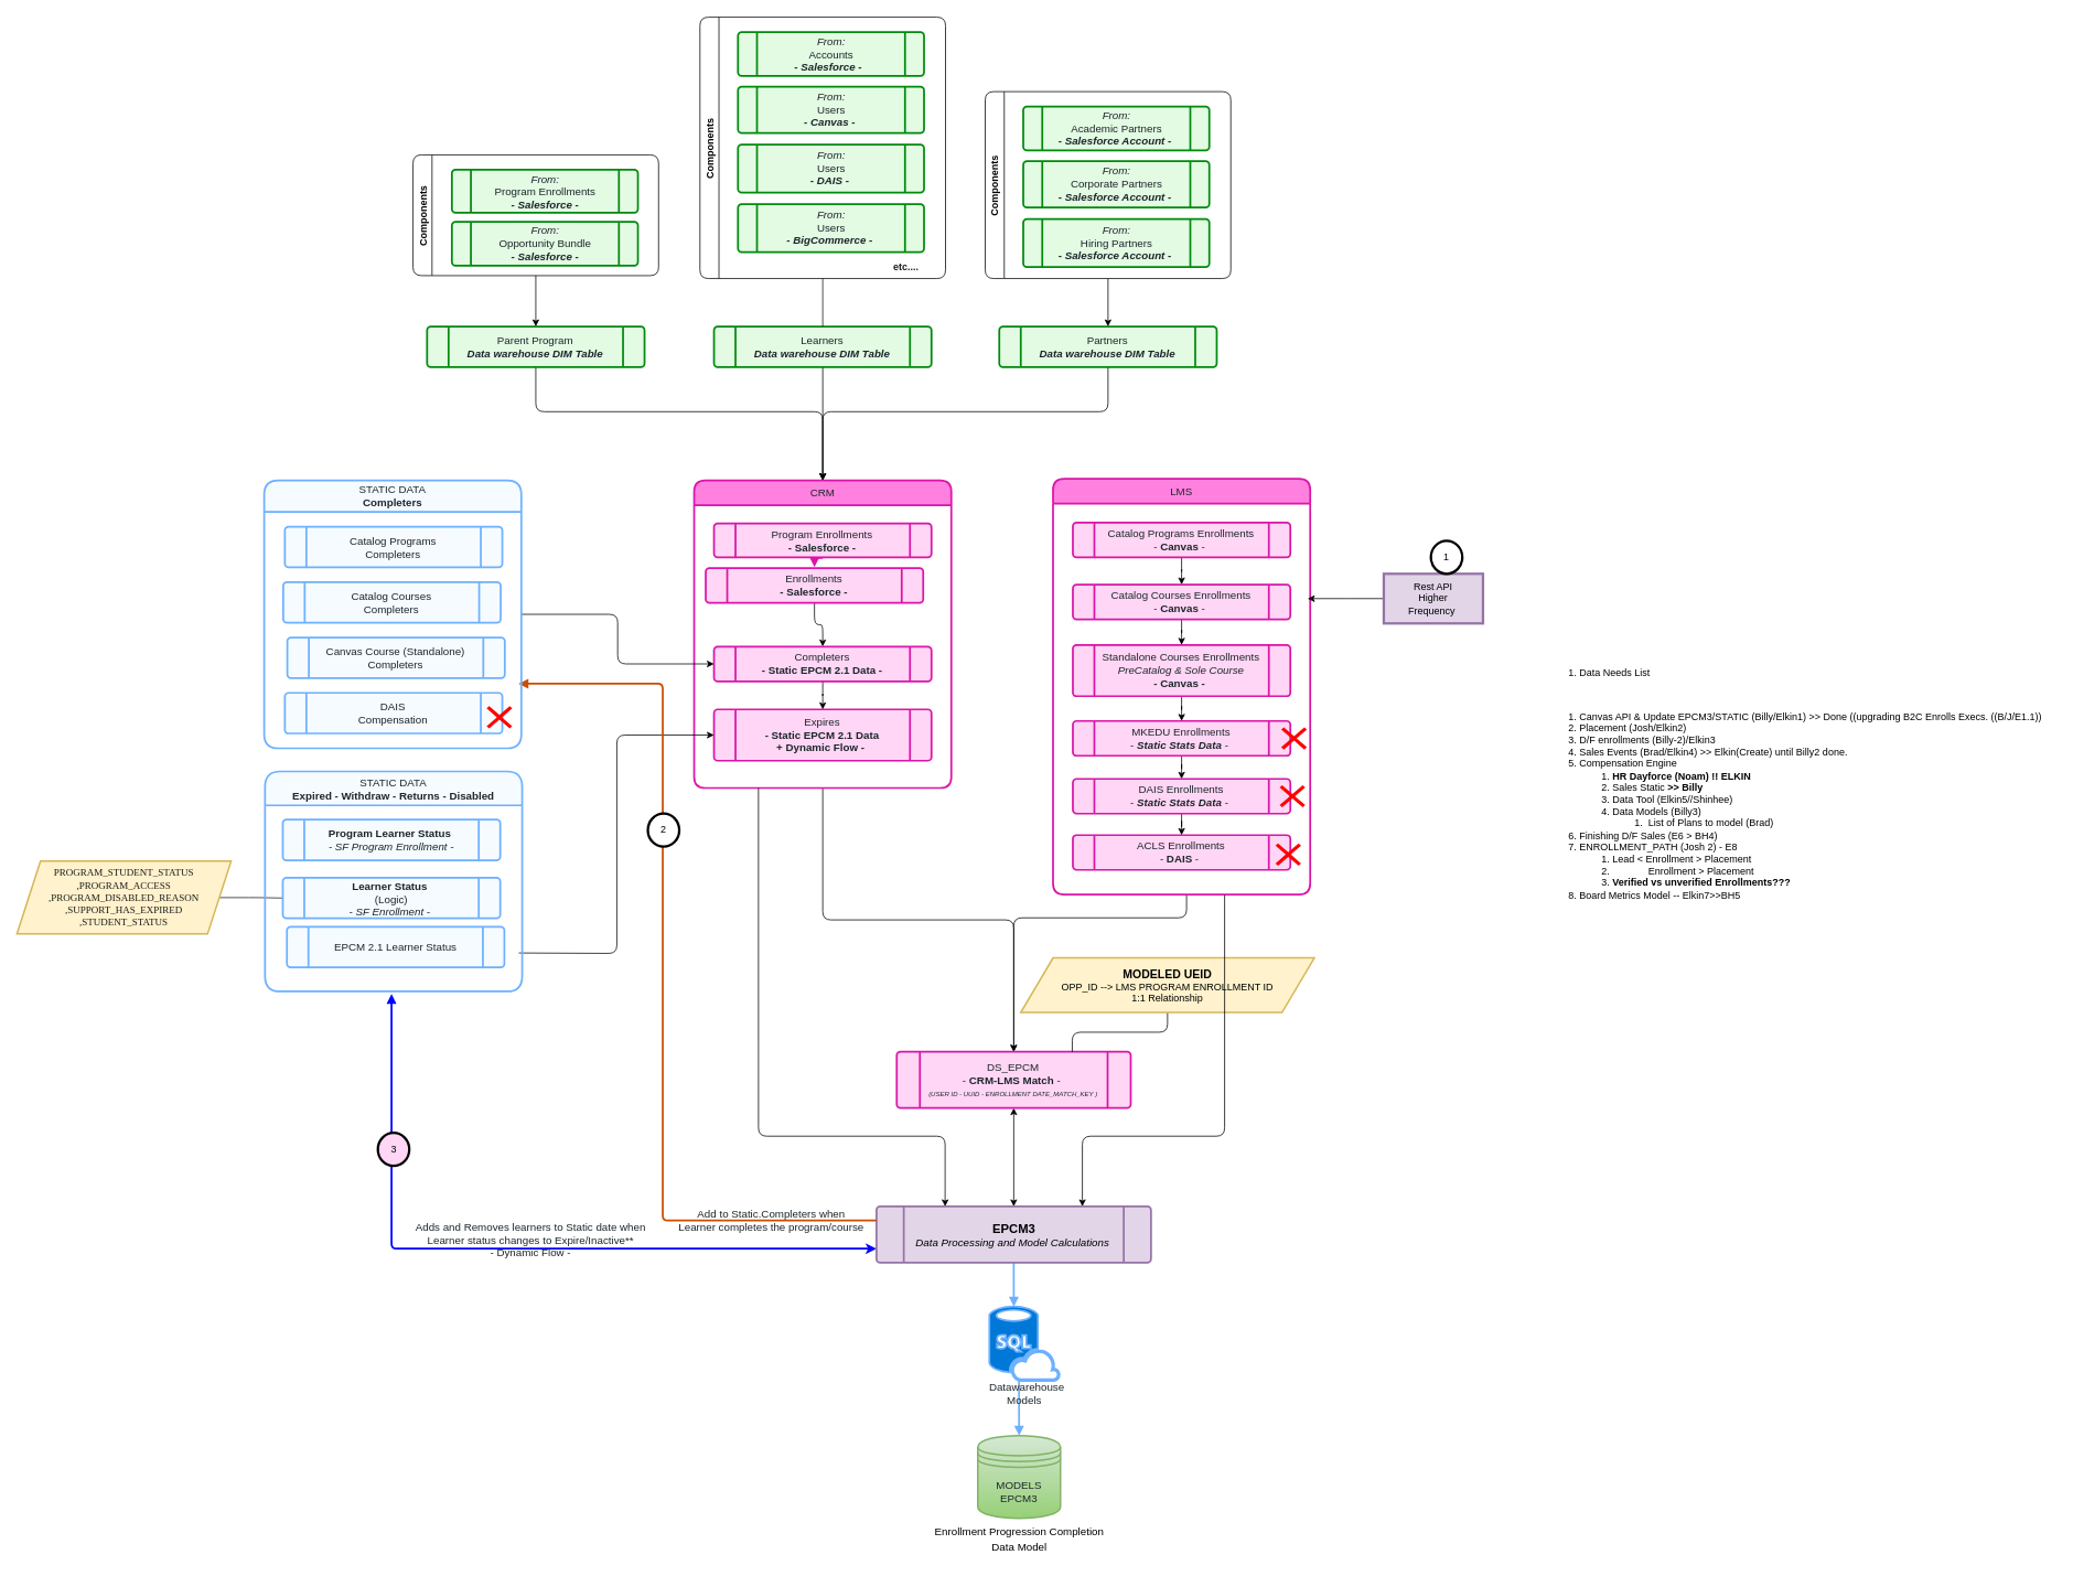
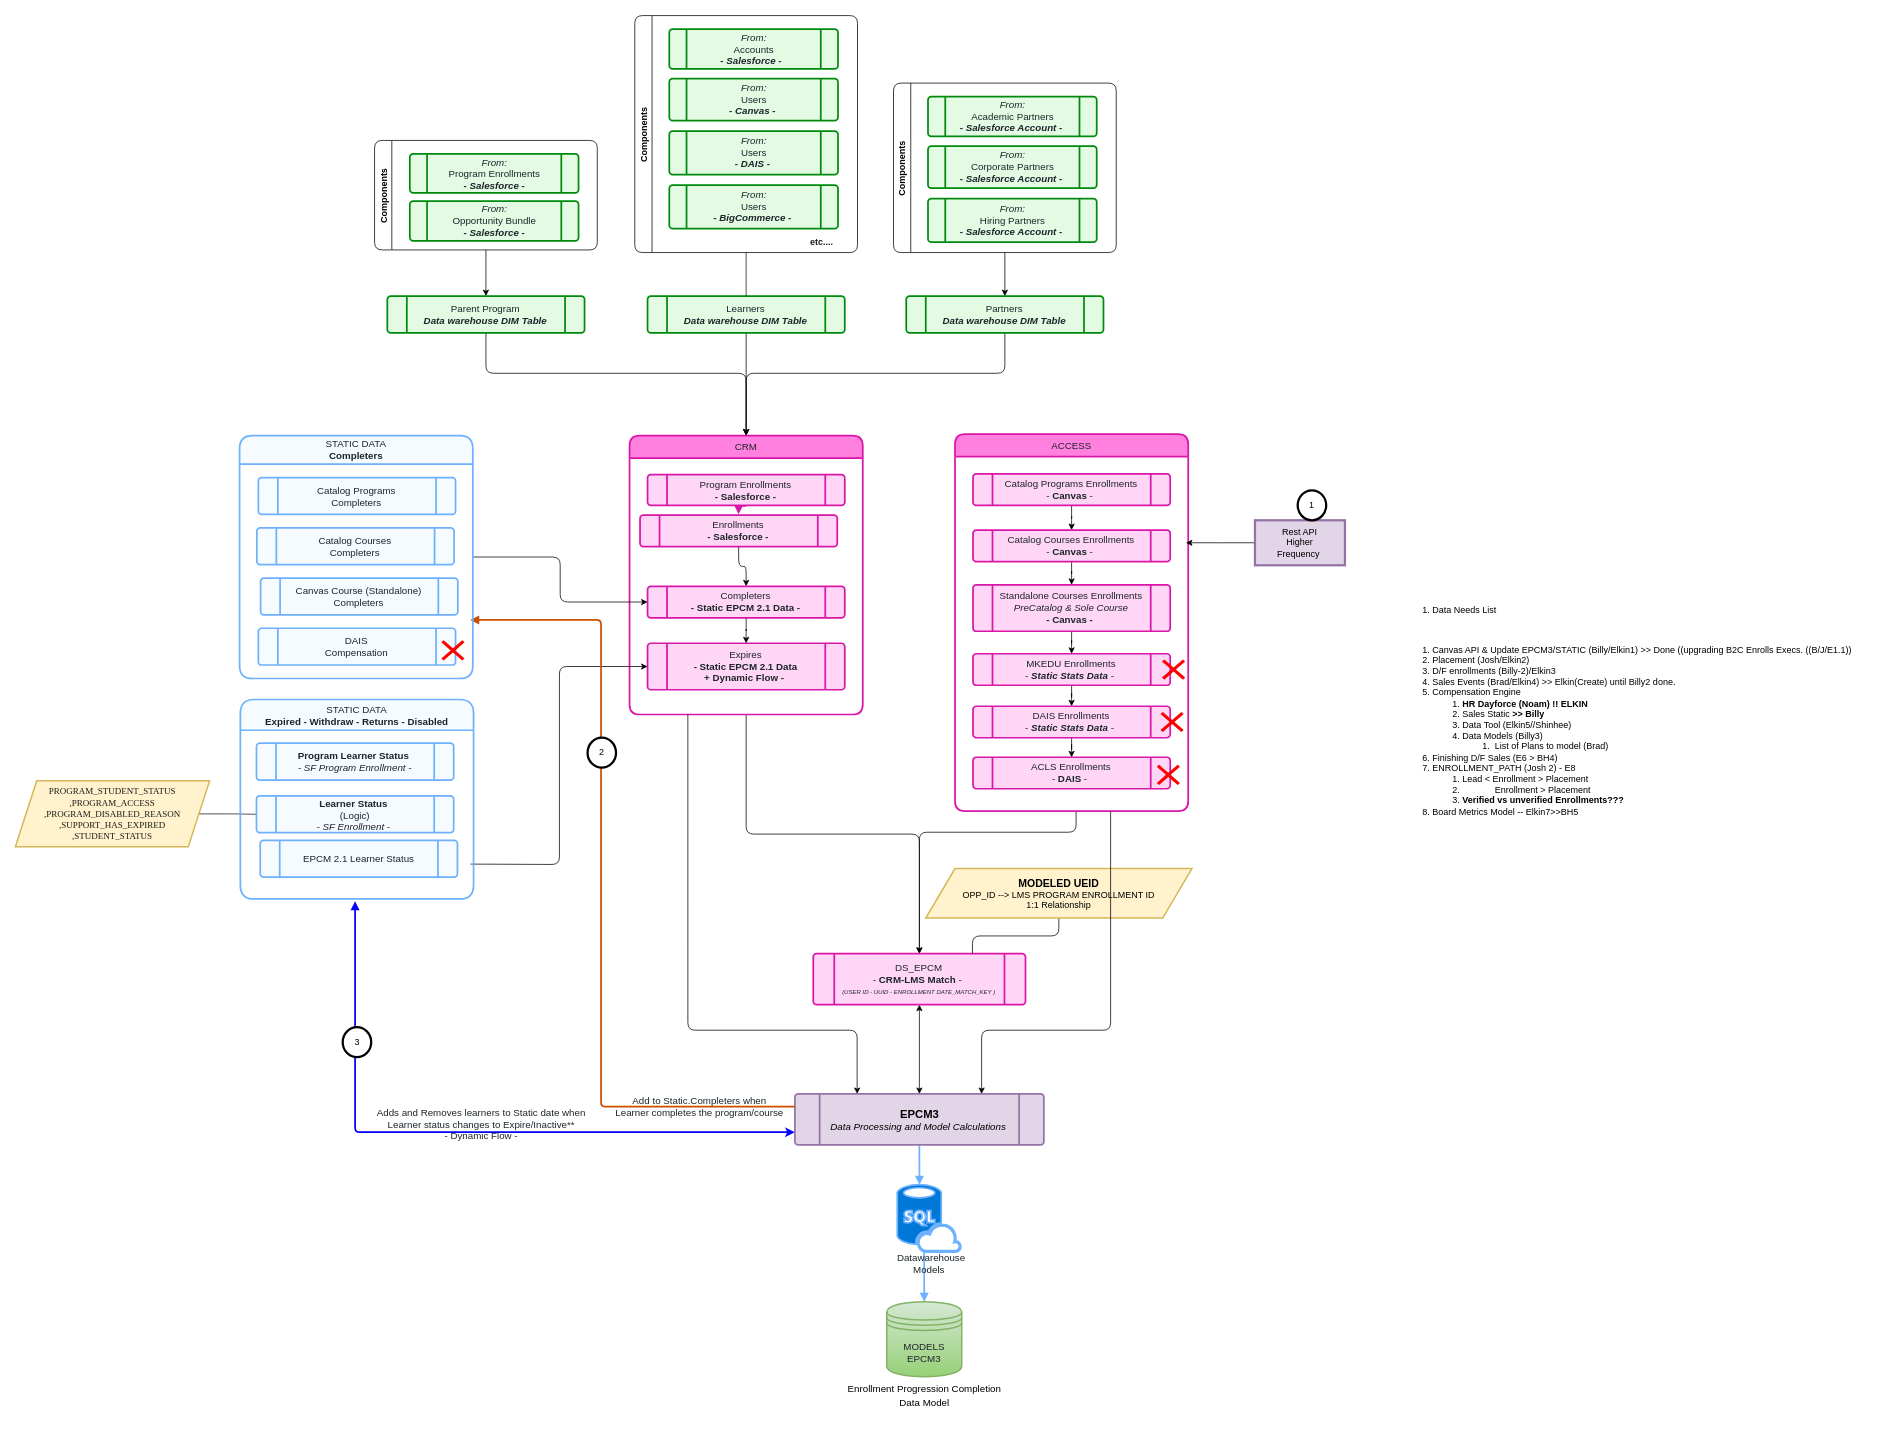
- <mxCell id="14" value="LMS" style="swimlane;html=1;whiteSpace=wrap;connectable=0;fontStyle=0;startSize=30;dropTarget=0;rounded=1;spacing=0;strokeColor=#d916a8;strokeOpacity=100;strokeWidth=2.3;container=1;pointerEvents=0;collapsible=0;recursiveResize=0;fontSize=13;fontColor=#1d262b;fillColor=#ff80df;" parent="1" vertex="1"><mxGeometry x="1273" y="578" width="311" height="503" as="geometry" /></mxCell>
+ <mxCell id="14" value="ACCESS" style="swimlane;html=1;whiteSpace=wrap;connectable=0;fontStyle=0;startSize=30;dropTarget=0;rounded=1;spacing=0;strokeColor=#d916a8;strokeOpacity=100;strokeWidth=2.3;container=1;pointerEvents=0;collapsible=0;recursiveResize=0;fontSize=13;fontColor=#1d262b;fillColor=#ff80df;" parent="1" vertex="1"><mxGeometry x="1273" y="578" width="311" height="503" as="geometry" /></mxCell>
- <mxCell id="86" value="3" style="ellipse;whiteSpace=wrap;html=1;strokeWidth=3;fillColor=#ffd6f5;" parent="1" vertex="1"><mxGeometry x="456.5" y="1369" width="38" height="40" as="geometry" /></mxCell>
+ <mxCell id="86" value="3" style="ellipse;whiteSpace=wrap;html=1;strokeWidth=3;" parent="1" vertex="1"><mxGeometry x="456.5" y="1369" width="38" height="40" as="geometry" /></mxCell>
